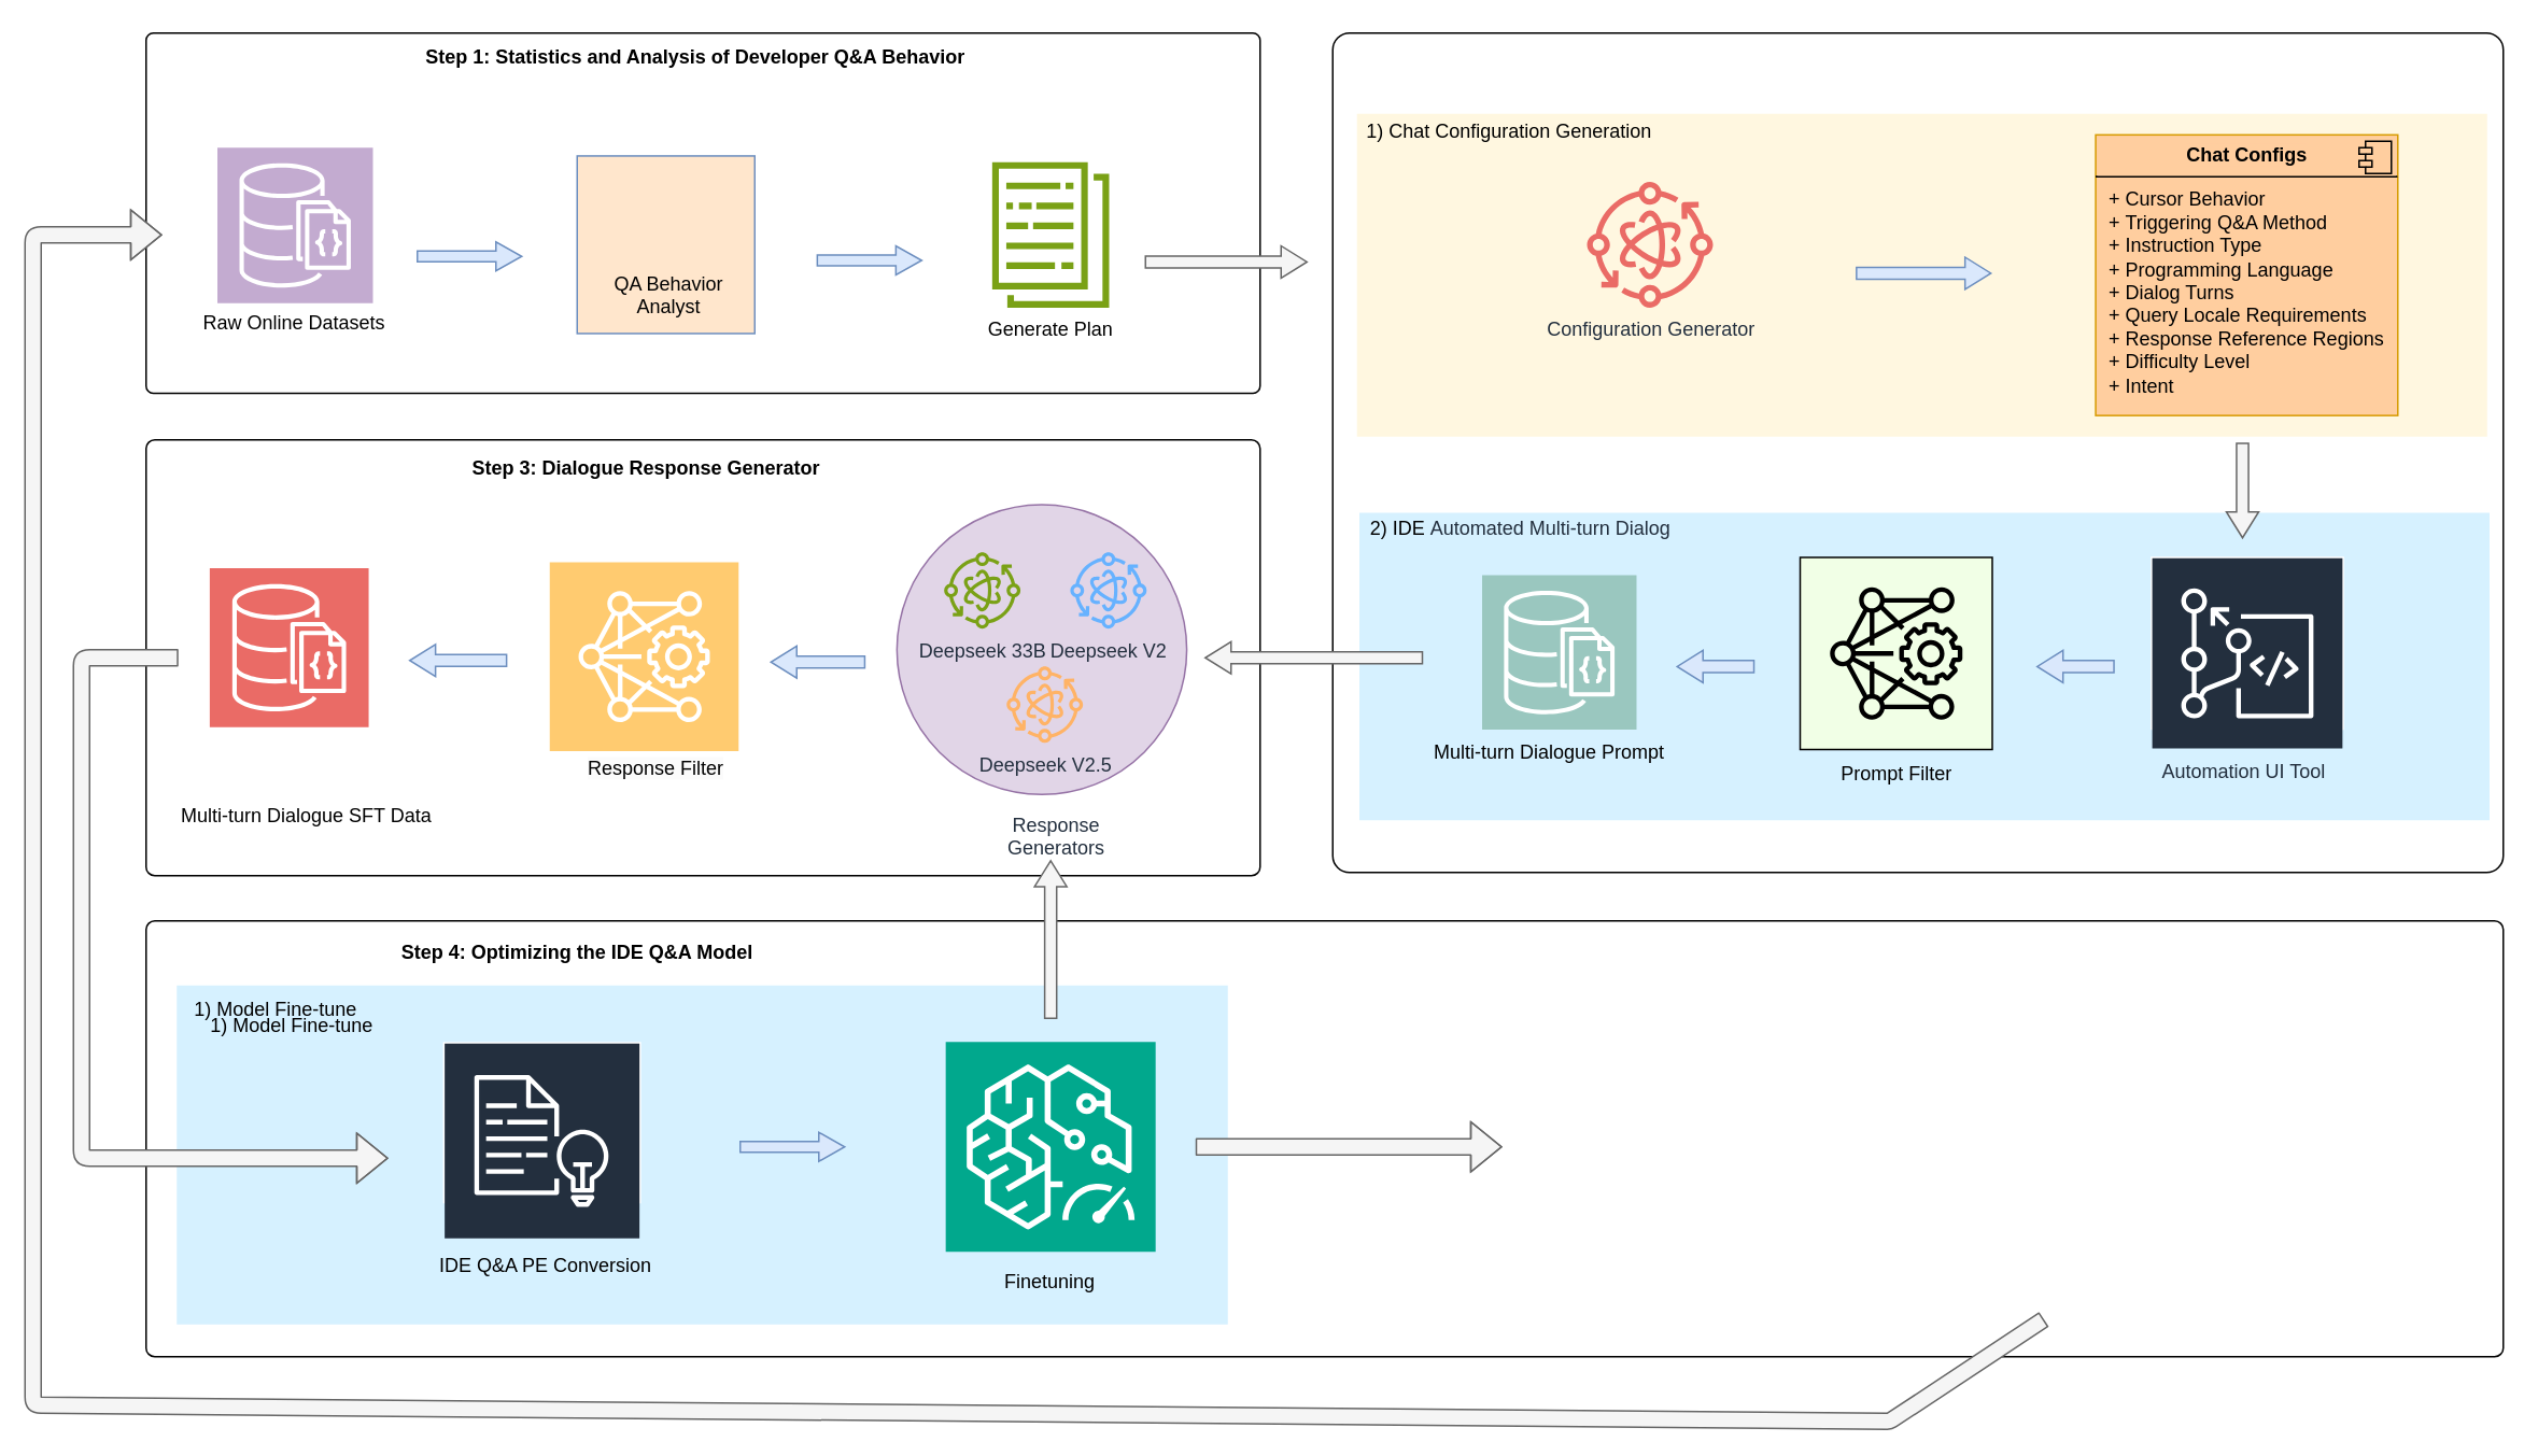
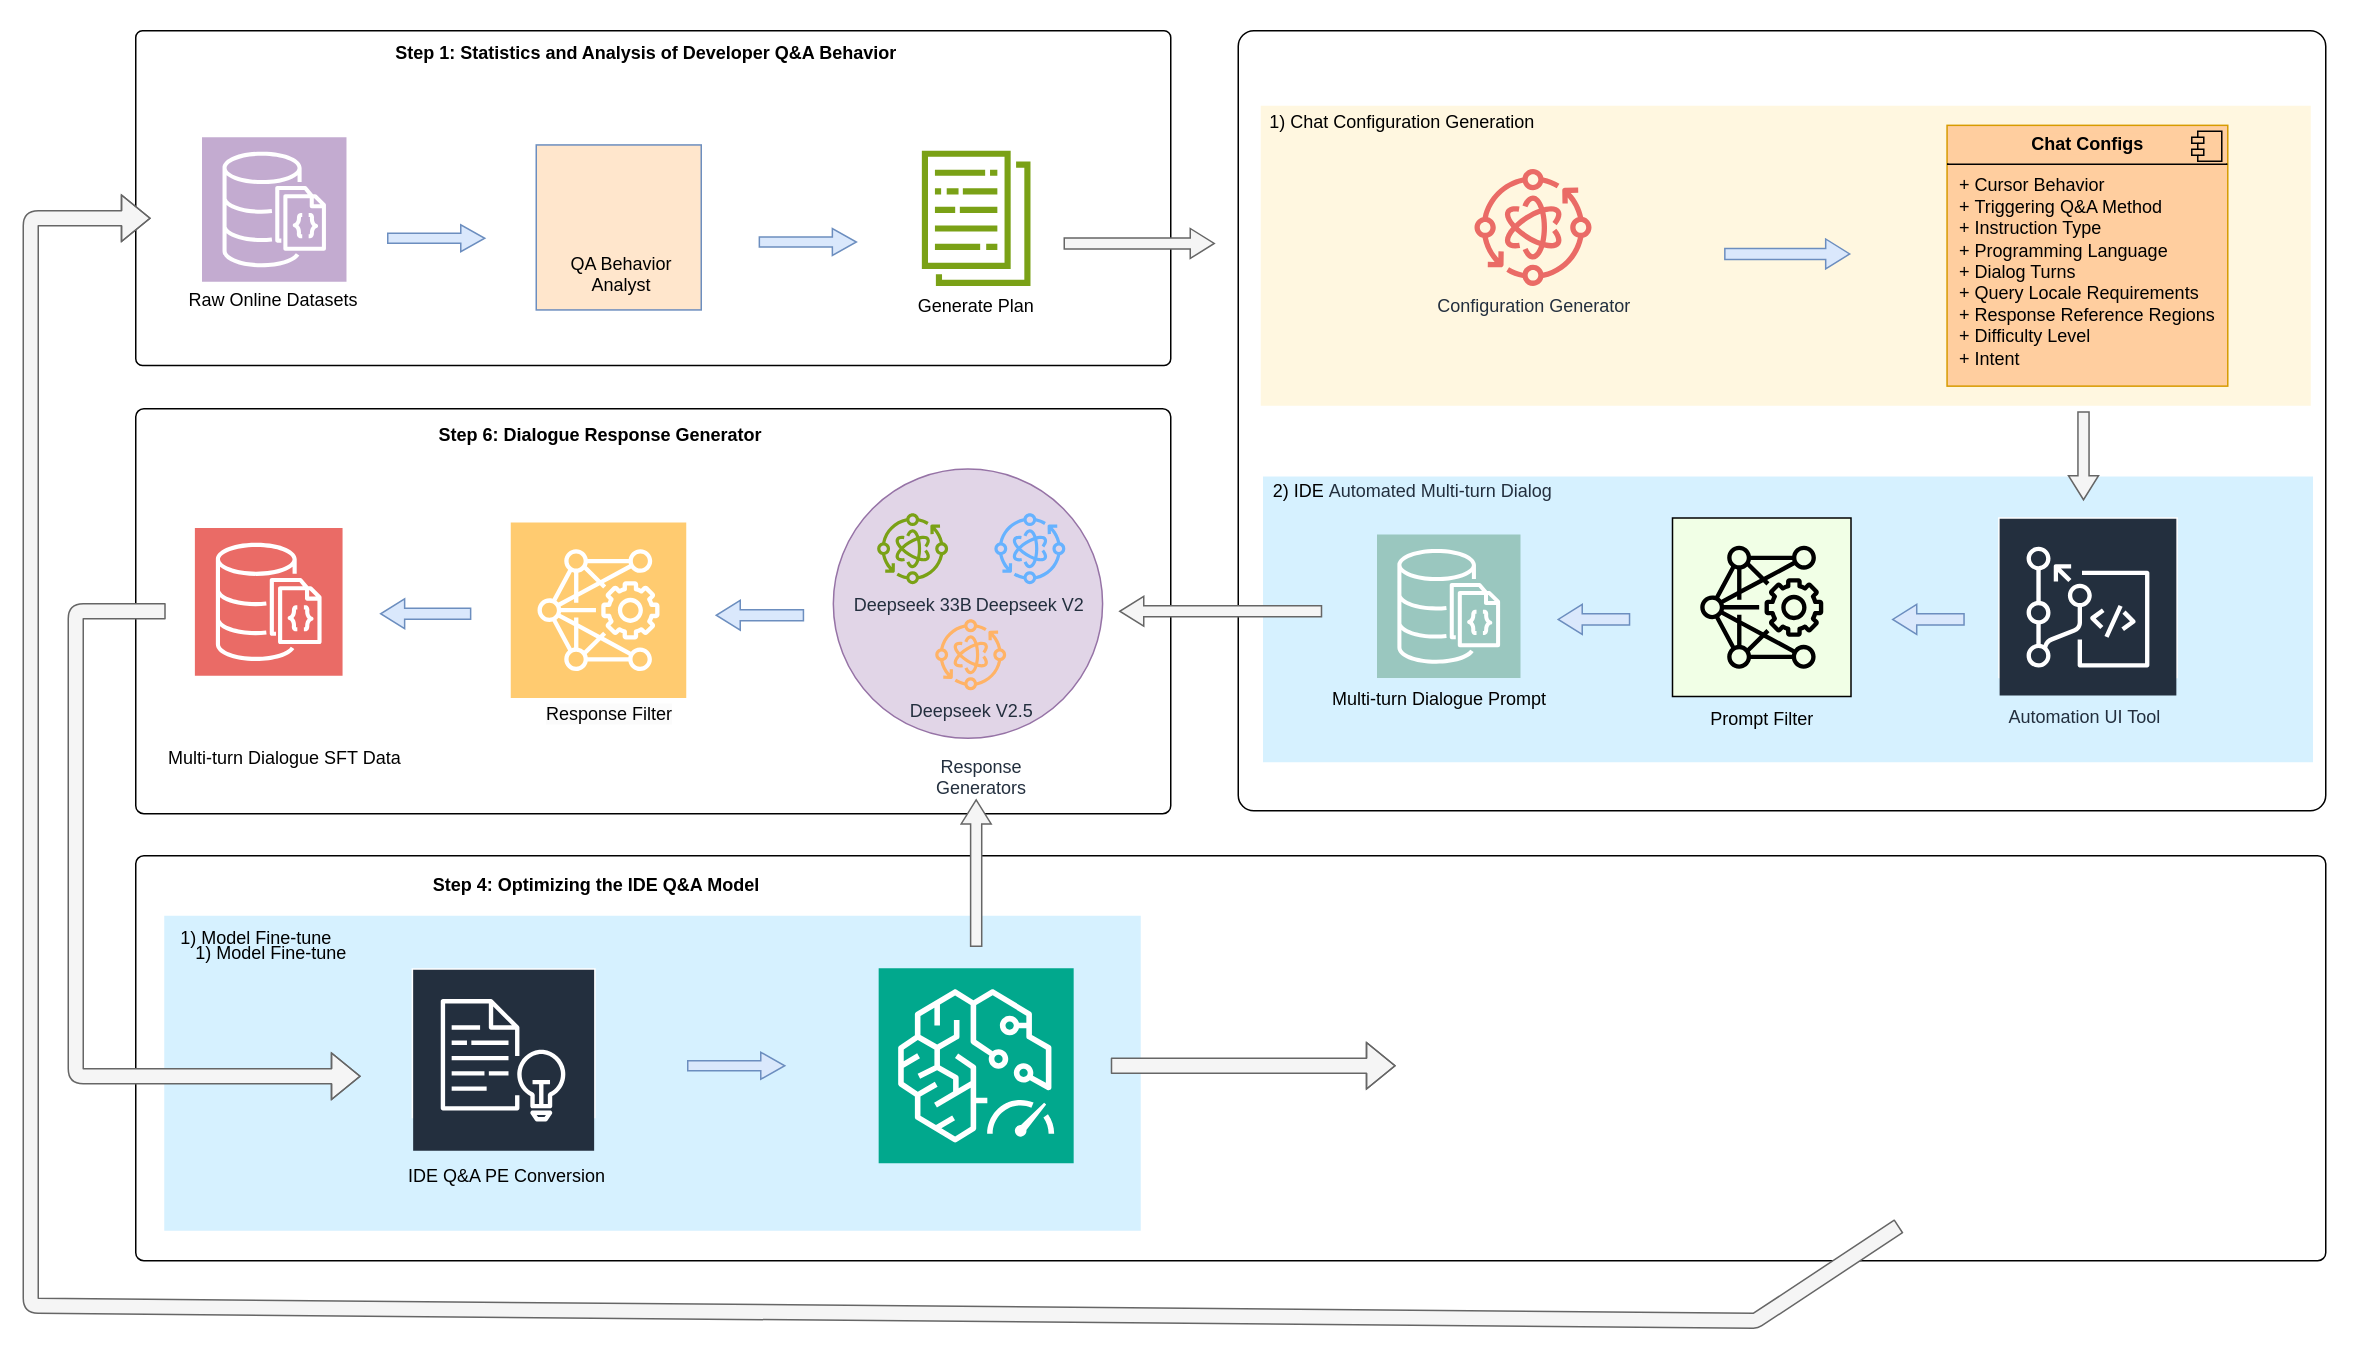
- <mxCell id="21" value="&lt;b&gt;Step 3:&amp;nbsp;Dialogue Response Generator&lt;/b&gt;" style="text;html=1;align=center;verticalAlign=middle;whiteSpace=wrap;rounded=0;" vertex="1" parent="1"><mxGeometry x="210" y="280.2" width="380" height="20" as="geometry" /></mxCell>
+ <mxCell id="21" value="&lt;b&gt;Step 6:&amp;nbsp;Dialogue Response Generator&lt;/b&gt;" style="text;html=1;align=center;verticalAlign=middle;whiteSpace=wrap;rounded=0;" vertex="1" parent="1"><mxGeometry x="210" y="280.2" width="380" height="20" as="geometry" /></mxCell>
- <mxCell id="51" value="&lt;b&gt;Step 4: Optimizing the IDE Q&amp;amp;A Model&amp;nbsp;&lt;/b&gt;" style="text;html=1;align=center;verticalAlign=middle;whiteSpace=wrap;rounded=0;" vertex="1" parent="1"><mxGeometry x="168.5" y="580" width="380" height="20" as="geometry" /></mxCell>
+ <mxCell id="51" value="&lt;b&gt;Step 4: Optimizing the IDE Q&amp;amp;A Model&amp;nbsp;&lt;/b&gt;" style="text;html=1;align=center;verticalAlign=middle;whiteSpace=wrap;rounded=0;" vertex="1" parent="1"><mxGeometry x="208.5" y="580" width="380" height="20" as="geometry" /></mxCell>
- <mxCell id="60" value="Finetuning" style="text;whiteSpace=wrap;" vertex="1" parent="1"><mxGeometry x="620" y="780" width="69.72" height="20" as="geometry" /></mxCell>
